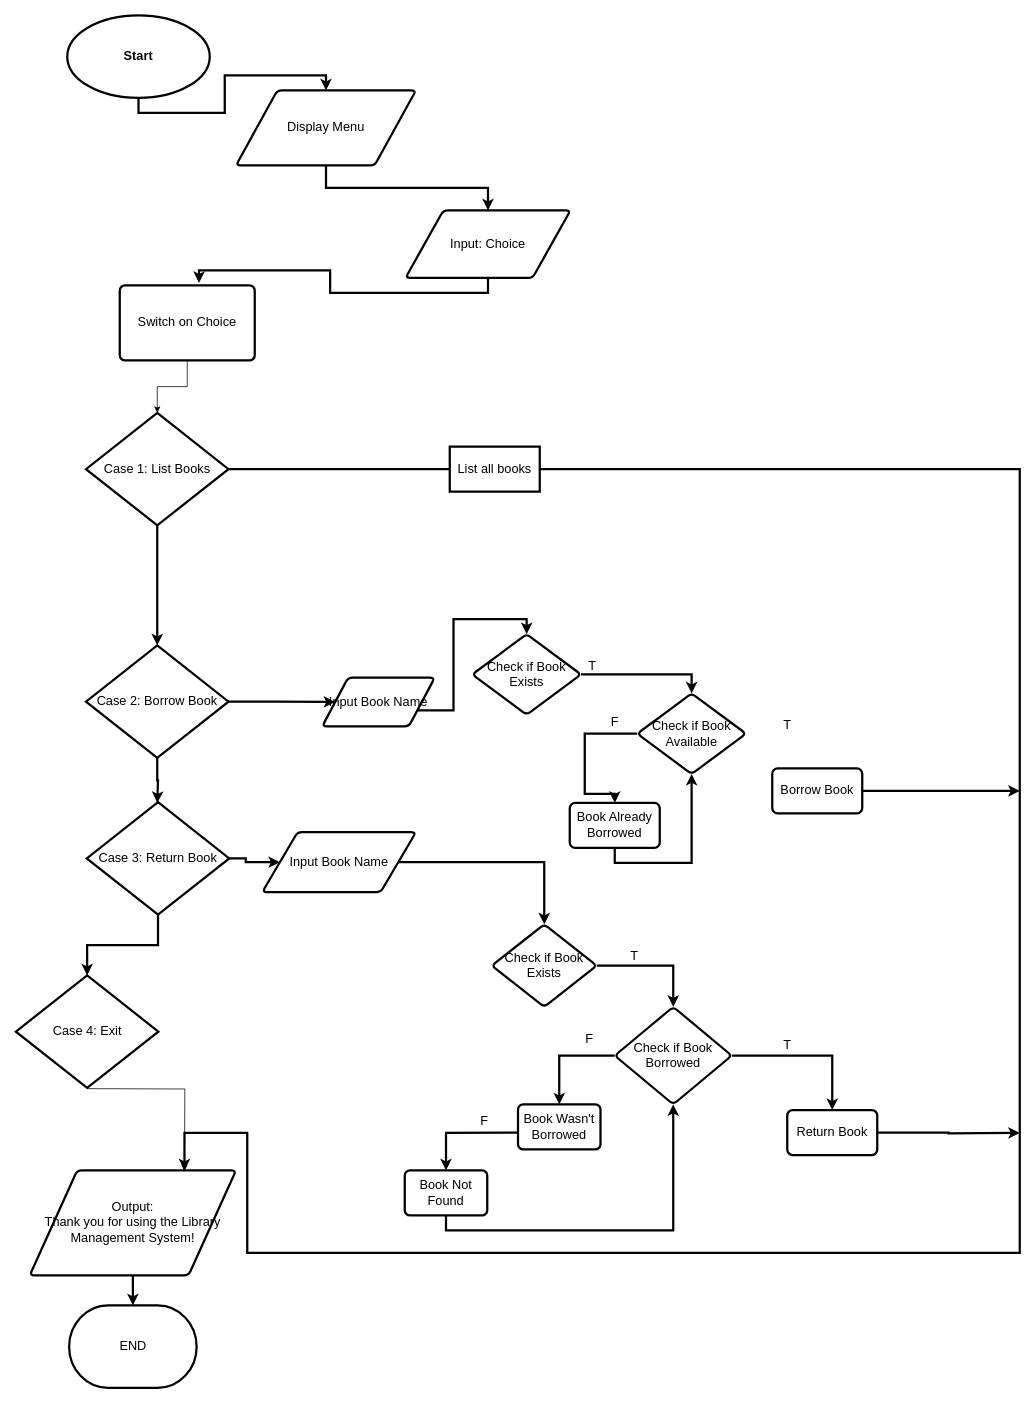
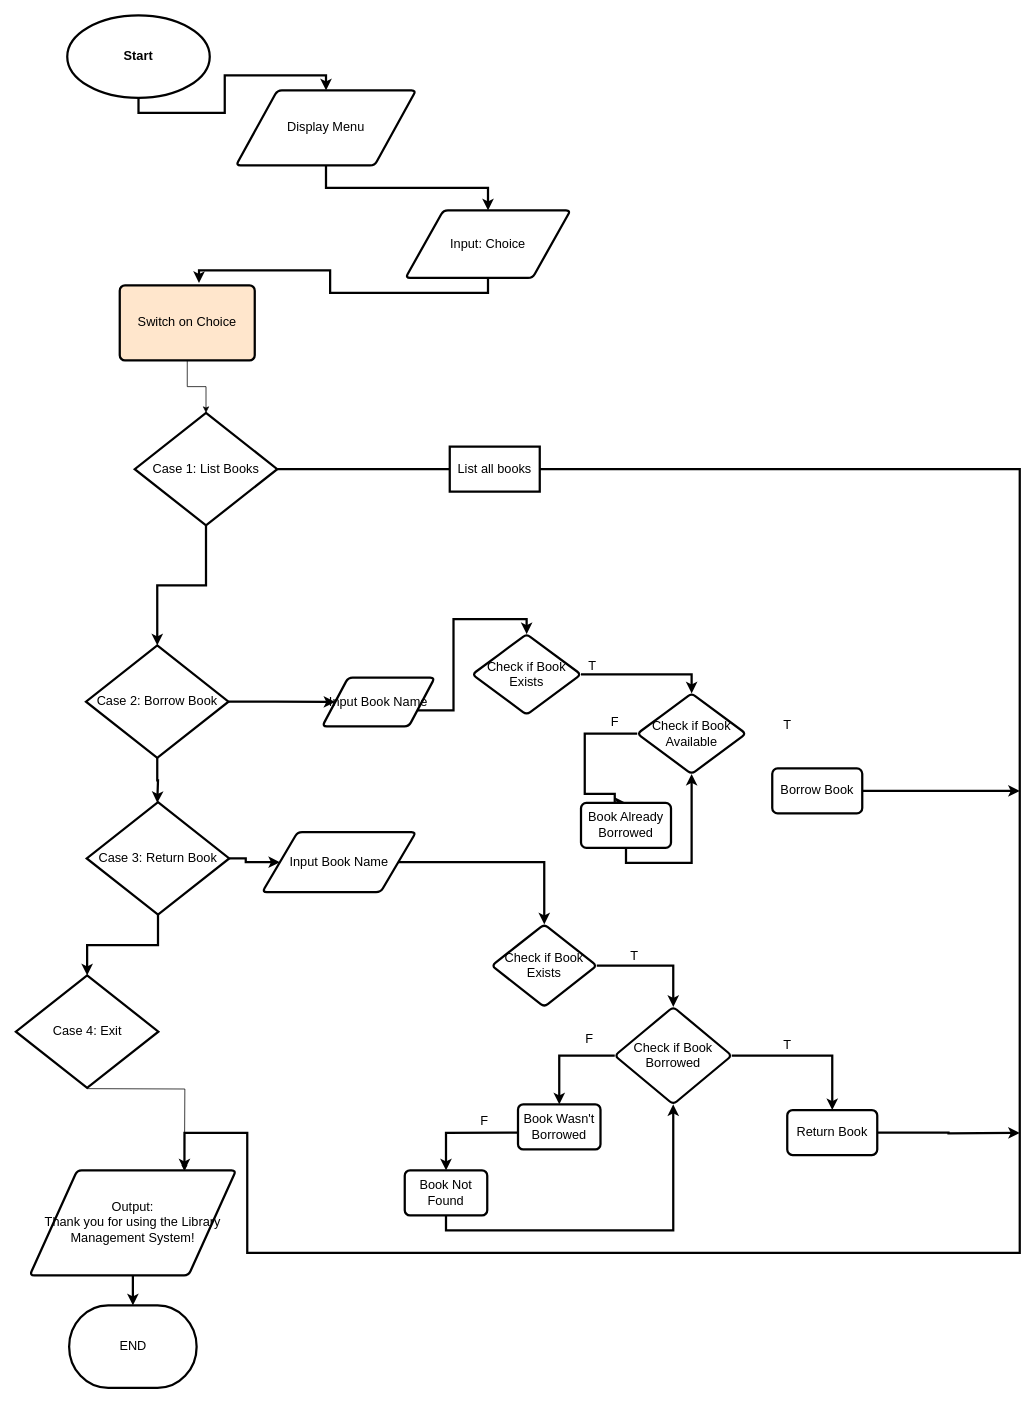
- <mxCell id="5" value="Switch on Choice" style="rounded=1;whiteSpace=wrap;html=1;absoluteArcSize=1;arcSize=14;strokeWidth=3;labelBackgroundColor=none;fontSize=17;" vertex="1" parent="1"><mxGeometry x="159" y="380" width="180" height="100" as="geometry" /></mxCell>
+ <mxCell id="5" value="Switch on Choice" style="rounded=1;whiteSpace=wrap;html=1;absoluteArcSize=1;arcSize=14;strokeWidth=3;labelBackgroundColor=none;fontSize=17;fillColor=#ffe6cc;" vertex="1" parent="1"><mxGeometry x="159" y="380" width="180" height="100" as="geometry" /></mxCell>
- <mxCell id="10" value="Case 1: List Books" style="strokeWidth=3;html=1;shape=mxgraph.flowchart.decision;whiteSpace=wrap;labelBackgroundColor=none;fontSize=17;" vertex="1" parent="1"><mxGeometry x="114" y="550" width="190" height="150" as="geometry" /></mxCell>
+ <mxCell id="10" value="Case 1: List Books" style="strokeWidth=3;html=1;shape=mxgraph.flowchart.decision;whiteSpace=wrap;labelBackgroundColor=none;fontSize=17;" vertex="1" parent="1"><mxGeometry x="179" y="550" width="190" height="150" as="geometry" /></mxCell>
- <mxCell id="28" value="Book Already Borrowed" style="whiteSpace=wrap;html=1;strokeWidth=3;rounded=1;arcSize=12;labelBackgroundColor=none;fontSize=17;" vertex="1" parent="1"><mxGeometry x="759" y="1070" width="120" height="60" as="geometry" /></mxCell>
+ <mxCell id="28" value="Book Already Borrowed" style="whiteSpace=wrap;html=1;strokeWidth=3;rounded=1;arcSize=12;labelBackgroundColor=none;fontSize=17;" vertex="1" parent="1"><mxGeometry x="774" y="1070" width="120" height="60" as="geometry" /></mxCell>
